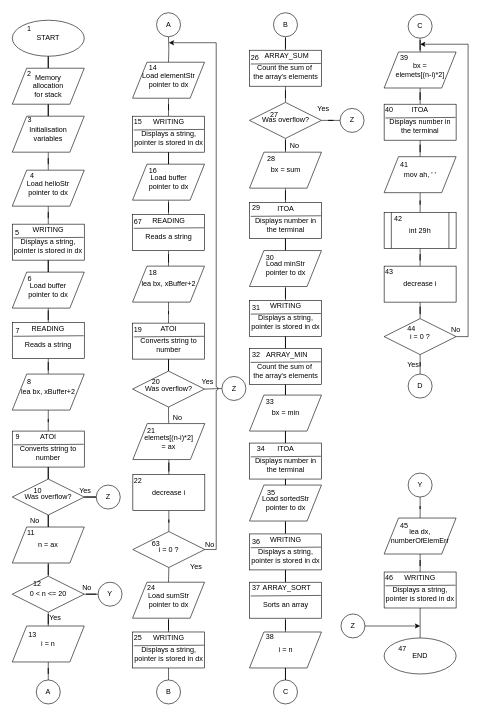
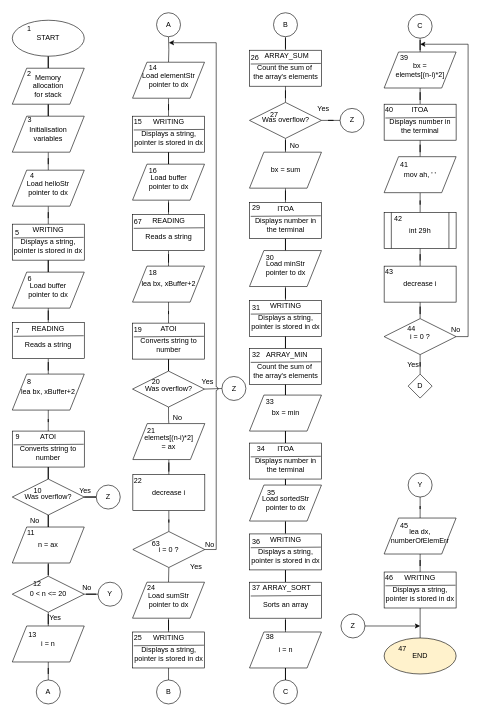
- <mxCell id="190" value="28" style="text;html=1;resizable=0;points=[];autosize=1;align=left;verticalAlign=top;spacingTop=-4;" vertex="1" parent="1"><mxGeometry x="443" y="255" width="30" height="20" as="geometry" /></mxCell>
- <mxCell id="154" value="D" style="ellipse;whiteSpace=wrap;html=1;aspect=fixed;" vertex="1" parent="1"><mxGeometry x="680" y="623" width="40" height="40" as="geometry" /></mxCell>
+ <mxCell id="154" value="D" style="rhombus;whiteSpace=wrap;html=1;aspect=fixed;" vertex="1" parent="1"><mxGeometry x="680" y="623" width="40" height="40" as="geometry" /></mxCell>
- <mxCell id="29" value="END" style="ellipse;whiteSpace=wrap;html=1;" vertex="1" parent="1"><mxGeometry x="640" y="1063" width="120" height="60" as="geometry" /></mxCell>
+ <mxCell id="29" value="END" style="ellipse;whiteSpace=wrap;html=1;fillColor=#fff2cc;" vertex="1" parent="1"><mxGeometry x="640" y="1063" width="120" height="60" as="geometry" /></mxCell>
